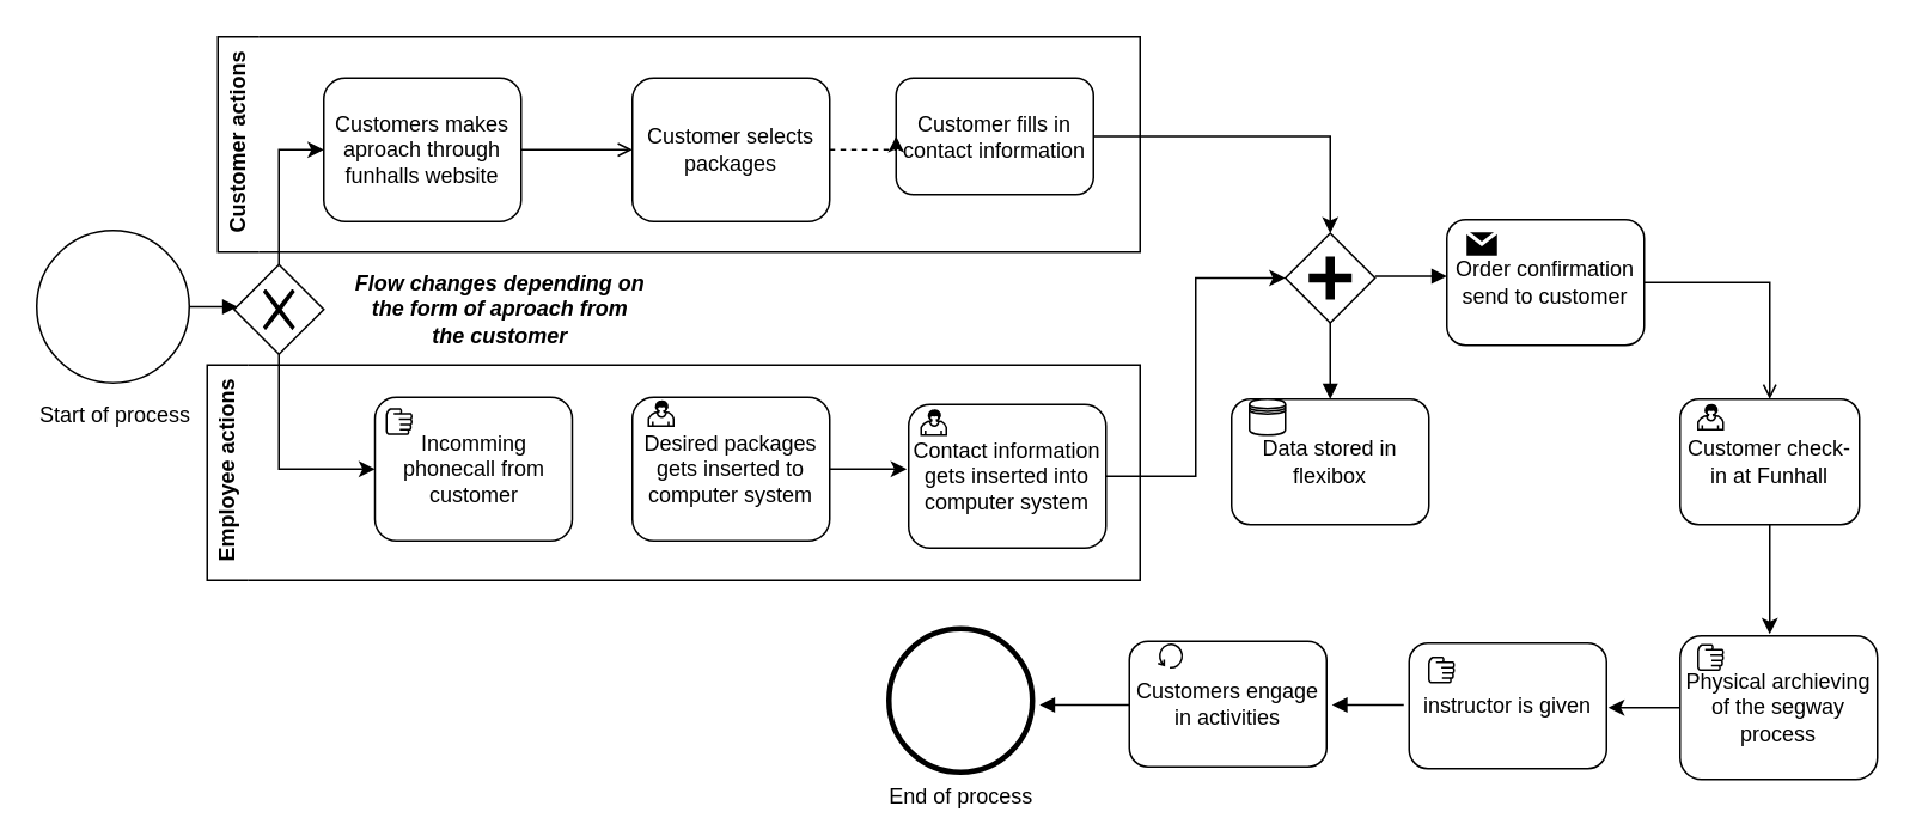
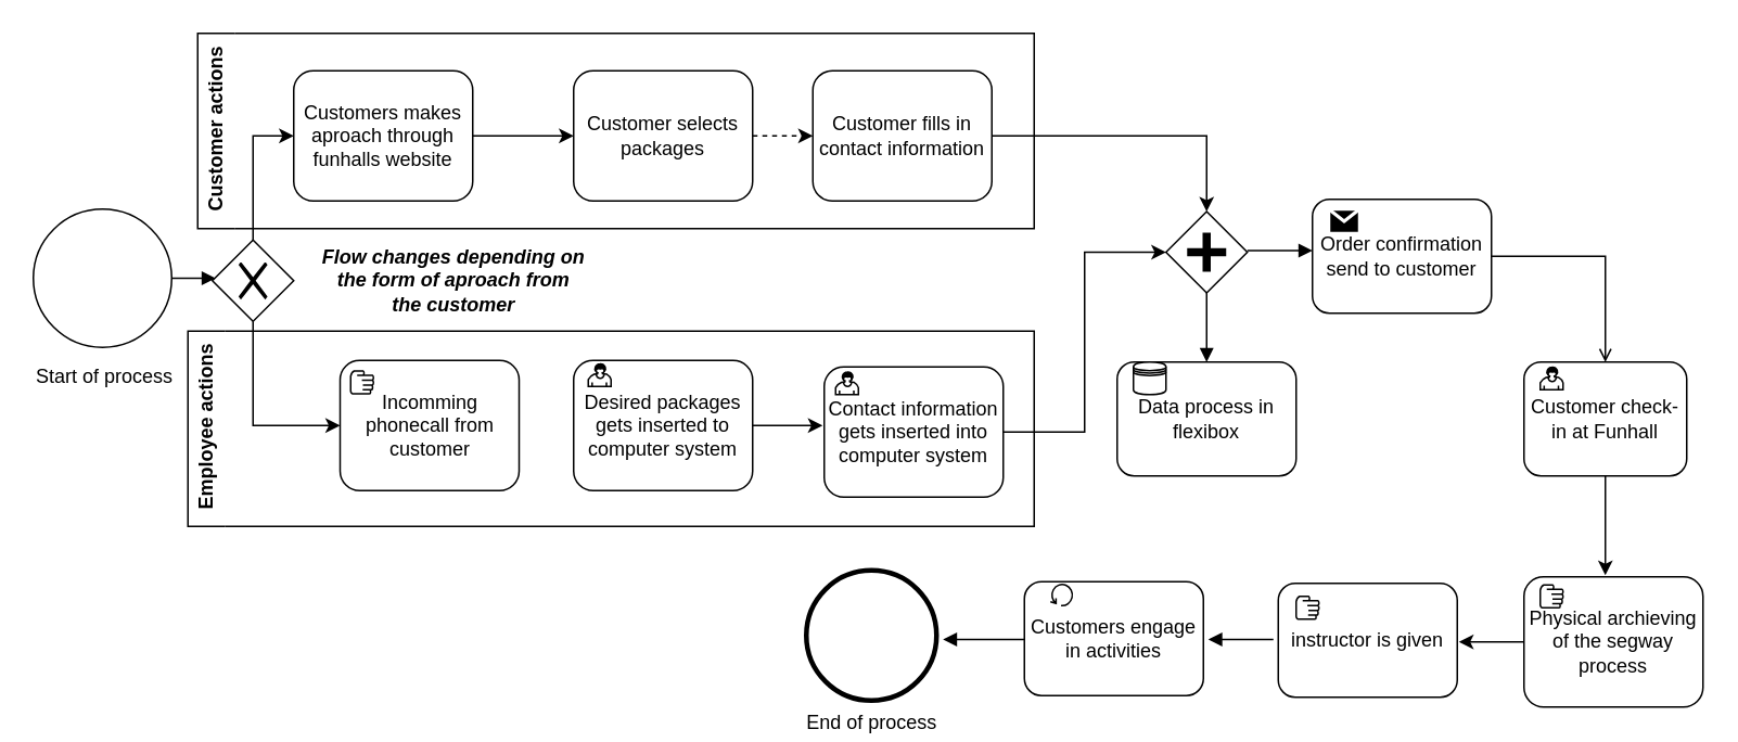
- <mxCell id="4" value="Customer fills in contact information" style="shape=ext;rounded=1;html=1;whiteSpace=wrap;" parent="1" vertex="1"><mxGeometry x="499" y="43" width="110" height="65" as="geometry" /></mxCell>
+ <mxCell id="4" value="Customer fills in contact information" style="shape=ext;rounded=1;html=1;whiteSpace=wrap;" parent="1" vertex="1"><mxGeometry x="499" y="43" width="110" height="80" as="geometry" /></mxCell>
- <mxCell id="28" style="edgeStyle=orthogonalEdgeStyle;rounded=0;orthogonalLoop=1;jettySize=auto;html=1;exitX=1;exitY=0.5;exitDx=0;exitDy=0;entryX=0;entryY=0.5;entryDx=0;entryDy=0;endArrow=open;" edge="1" parent="1" source="29" target="6"><mxGeometry relative="1" as="geometry" /></mxCell>
+ <mxCell id="28" style="edgeStyle=orthogonalEdgeStyle;rounded=0;orthogonalLoop=1;jettySize=auto;html=1;exitX=1;exitY=0.5;exitDx=0;exitDy=0;entryX=0;entryY=0.5;entryDx=0;entryDy=0;" edge="1" parent="1" source="29" target="6"><mxGeometry relative="1" as="geometry" /></mxCell>
- <mxCell id="12" value="Data stored in flexibox" style="shape=ext;rounded=1;html=1;whiteSpace=wrap;" parent="1" vertex="1"><mxGeometry x="686" y="222" width="110" height="70" as="geometry" /></mxCell>
+ <mxCell id="12" value="Data process in flexibox" style="shape=ext;rounded=1;html=1;whiteSpace=wrap;" parent="1" vertex="1"><mxGeometry x="686" y="222" width="110" height="70" as="geometry" /></mxCell>
